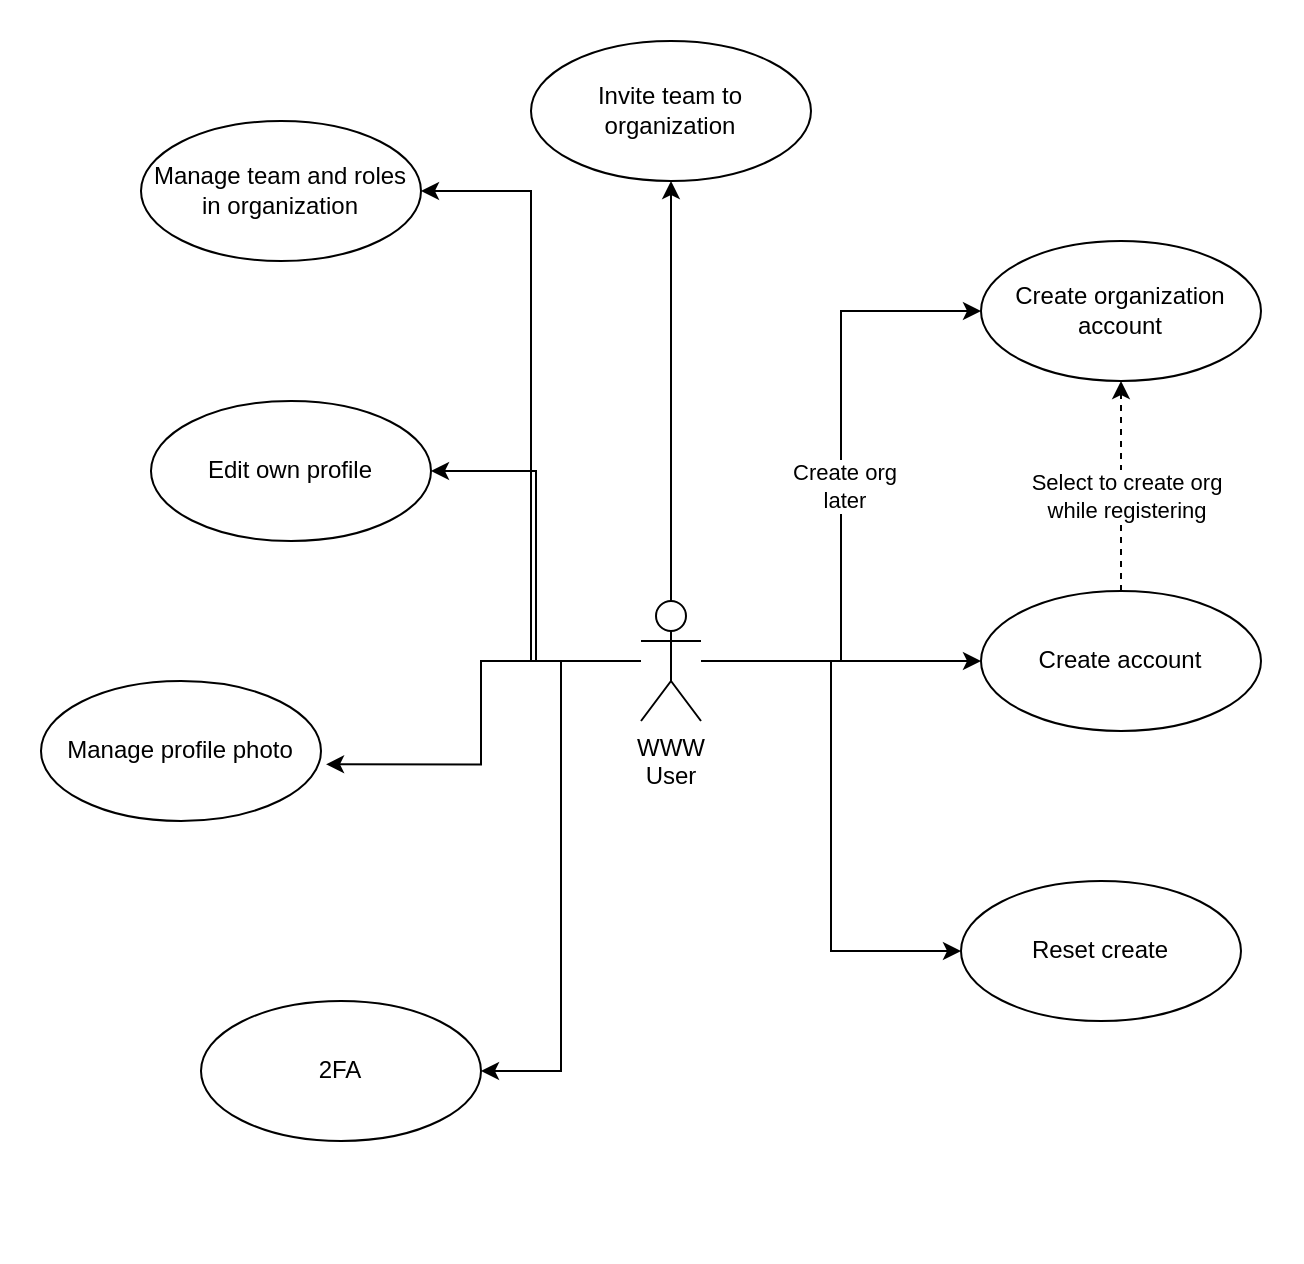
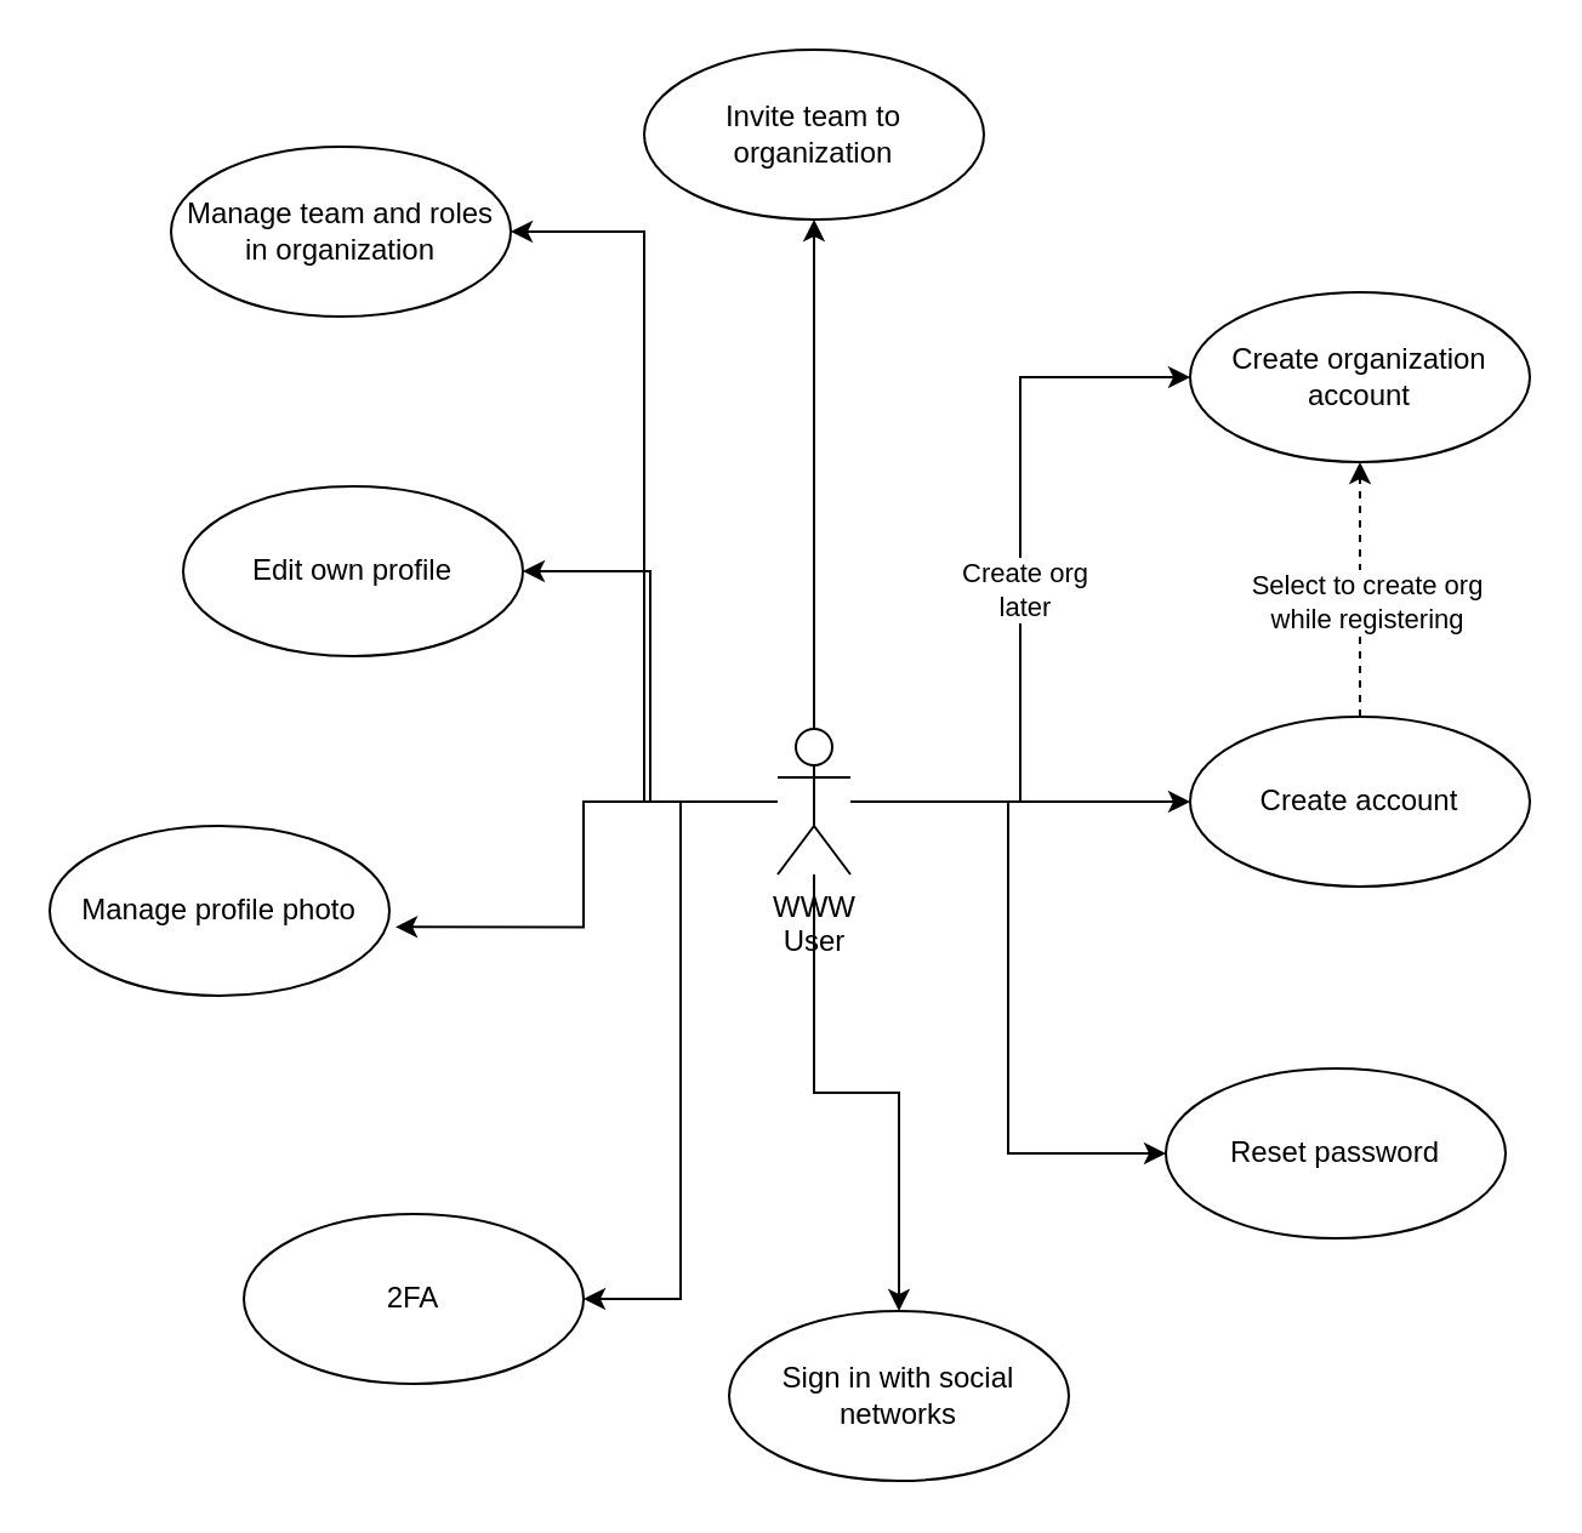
+ <mxCell id="6" style="edgeStyle=orthogonalEdgeStyle;rounded=0;orthogonalLoop=1;jettySize=auto;html=1;entryX=0.5;entryY=0;entryDx=0;entryDy=0;" parent="1" source="11" target="20" edge="1"><mxGeometry relative="1" as="geometry" /></mxCell>
- <mxCell id="19" value="Reset create" style="ellipse;whiteSpace=wrap;html=1;" parent="1" vertex="1"><mxGeometry x="480" y="440" width="140" height="70" as="geometry" /></mxCell>
+ <mxCell id="19" value="Reset password" style="ellipse;whiteSpace=wrap;html=1;" parent="1" vertex="1"><mxGeometry x="480" y="440" width="140" height="70" as="geometry" /></mxCell>
+ <mxCell id="20" value="Sign in with social networks" style="ellipse;whiteSpace=wrap;html=1;" parent="1" vertex="1"><mxGeometry x="300" y="540" width="140" height="70" as="geometry" /></mxCell>
